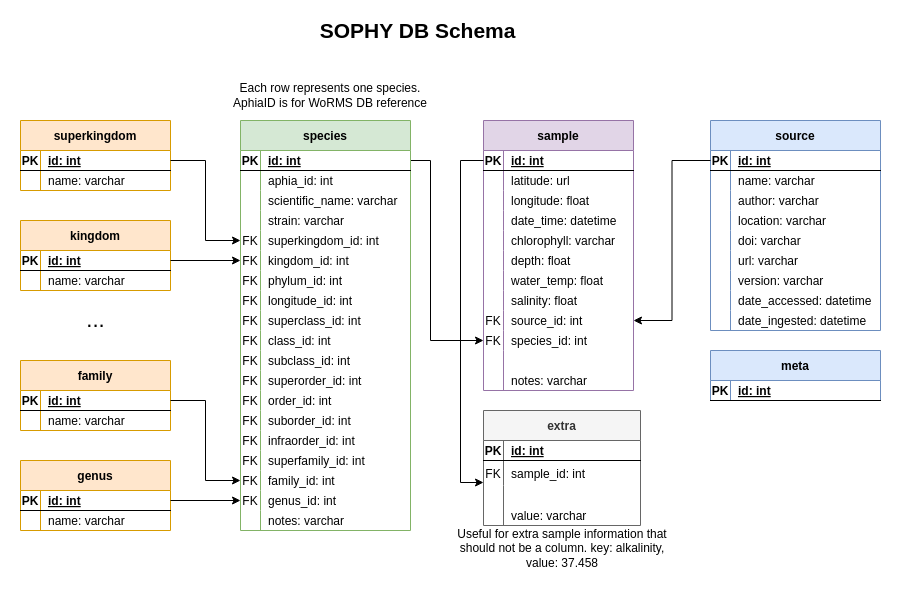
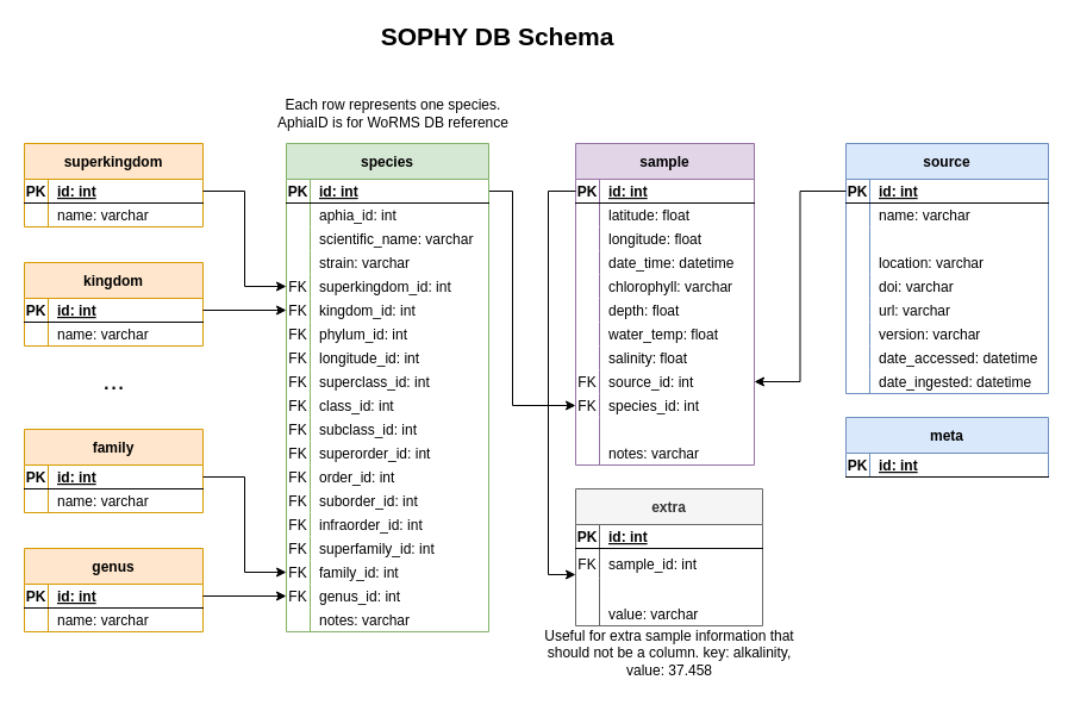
- <mxCell id="8" value="latitude: url" style="shape=partialRectangle;connectable=0;fillColor=none;top=0;left=0;bottom=0;right=0;align=left;spacingLeft=6;overflow=hidden;spacing=2;" parent="6" vertex="1"><mxGeometry x="20" width="130" height="20" as="geometry"><mxRectangle width="130" height="20" as="alternateBounds" /></mxGeometry></mxCell>
+ <mxCell id="8" value="latitude: float" style="shape=partialRectangle;connectable=0;fillColor=none;top=0;left=0;bottom=0;right=0;align=left;spacingLeft=6;overflow=hidden;spacing=2;" parent="6" vertex="1"><mxGeometry x="20" width="130" height="20" as="geometry"><mxRectangle width="130" height="20" as="alternateBounds" /></mxGeometry></mxCell>
- <mxCell id="80" value="author: varchar" style="shape=partialRectangle;connectable=0;fillColor=none;top=0;left=0;bottom=0;right=0;align=left;spacingLeft=6;overflow=hidden;resizeWidth=0;" parent="78" vertex="1"><mxGeometry x="20" width="150" height="20" as="geometry"><mxRectangle width="150" height="20" as="alternateBounds" /></mxGeometry></mxCell>
